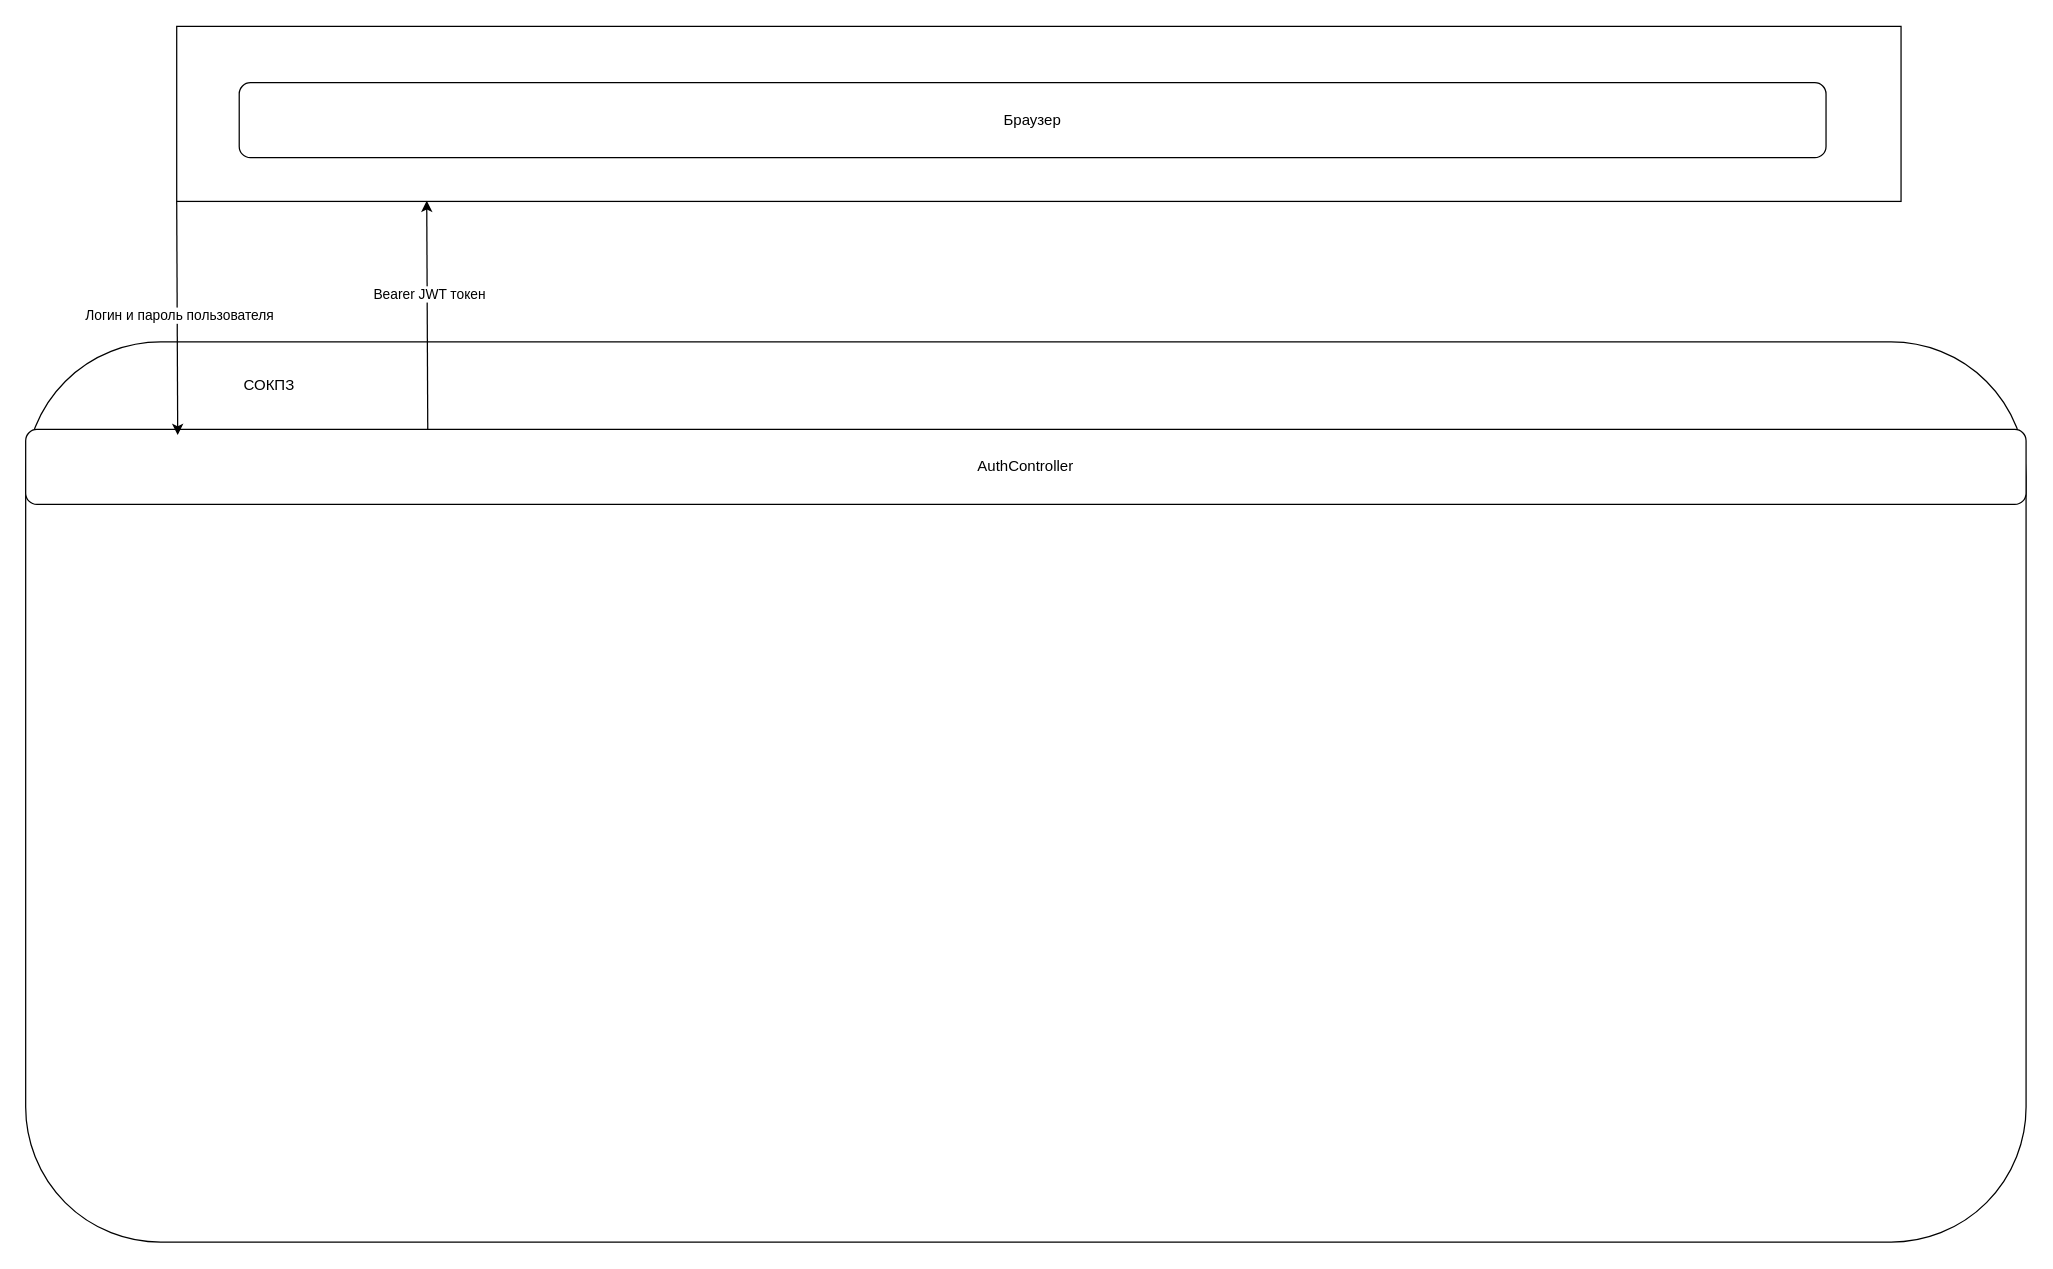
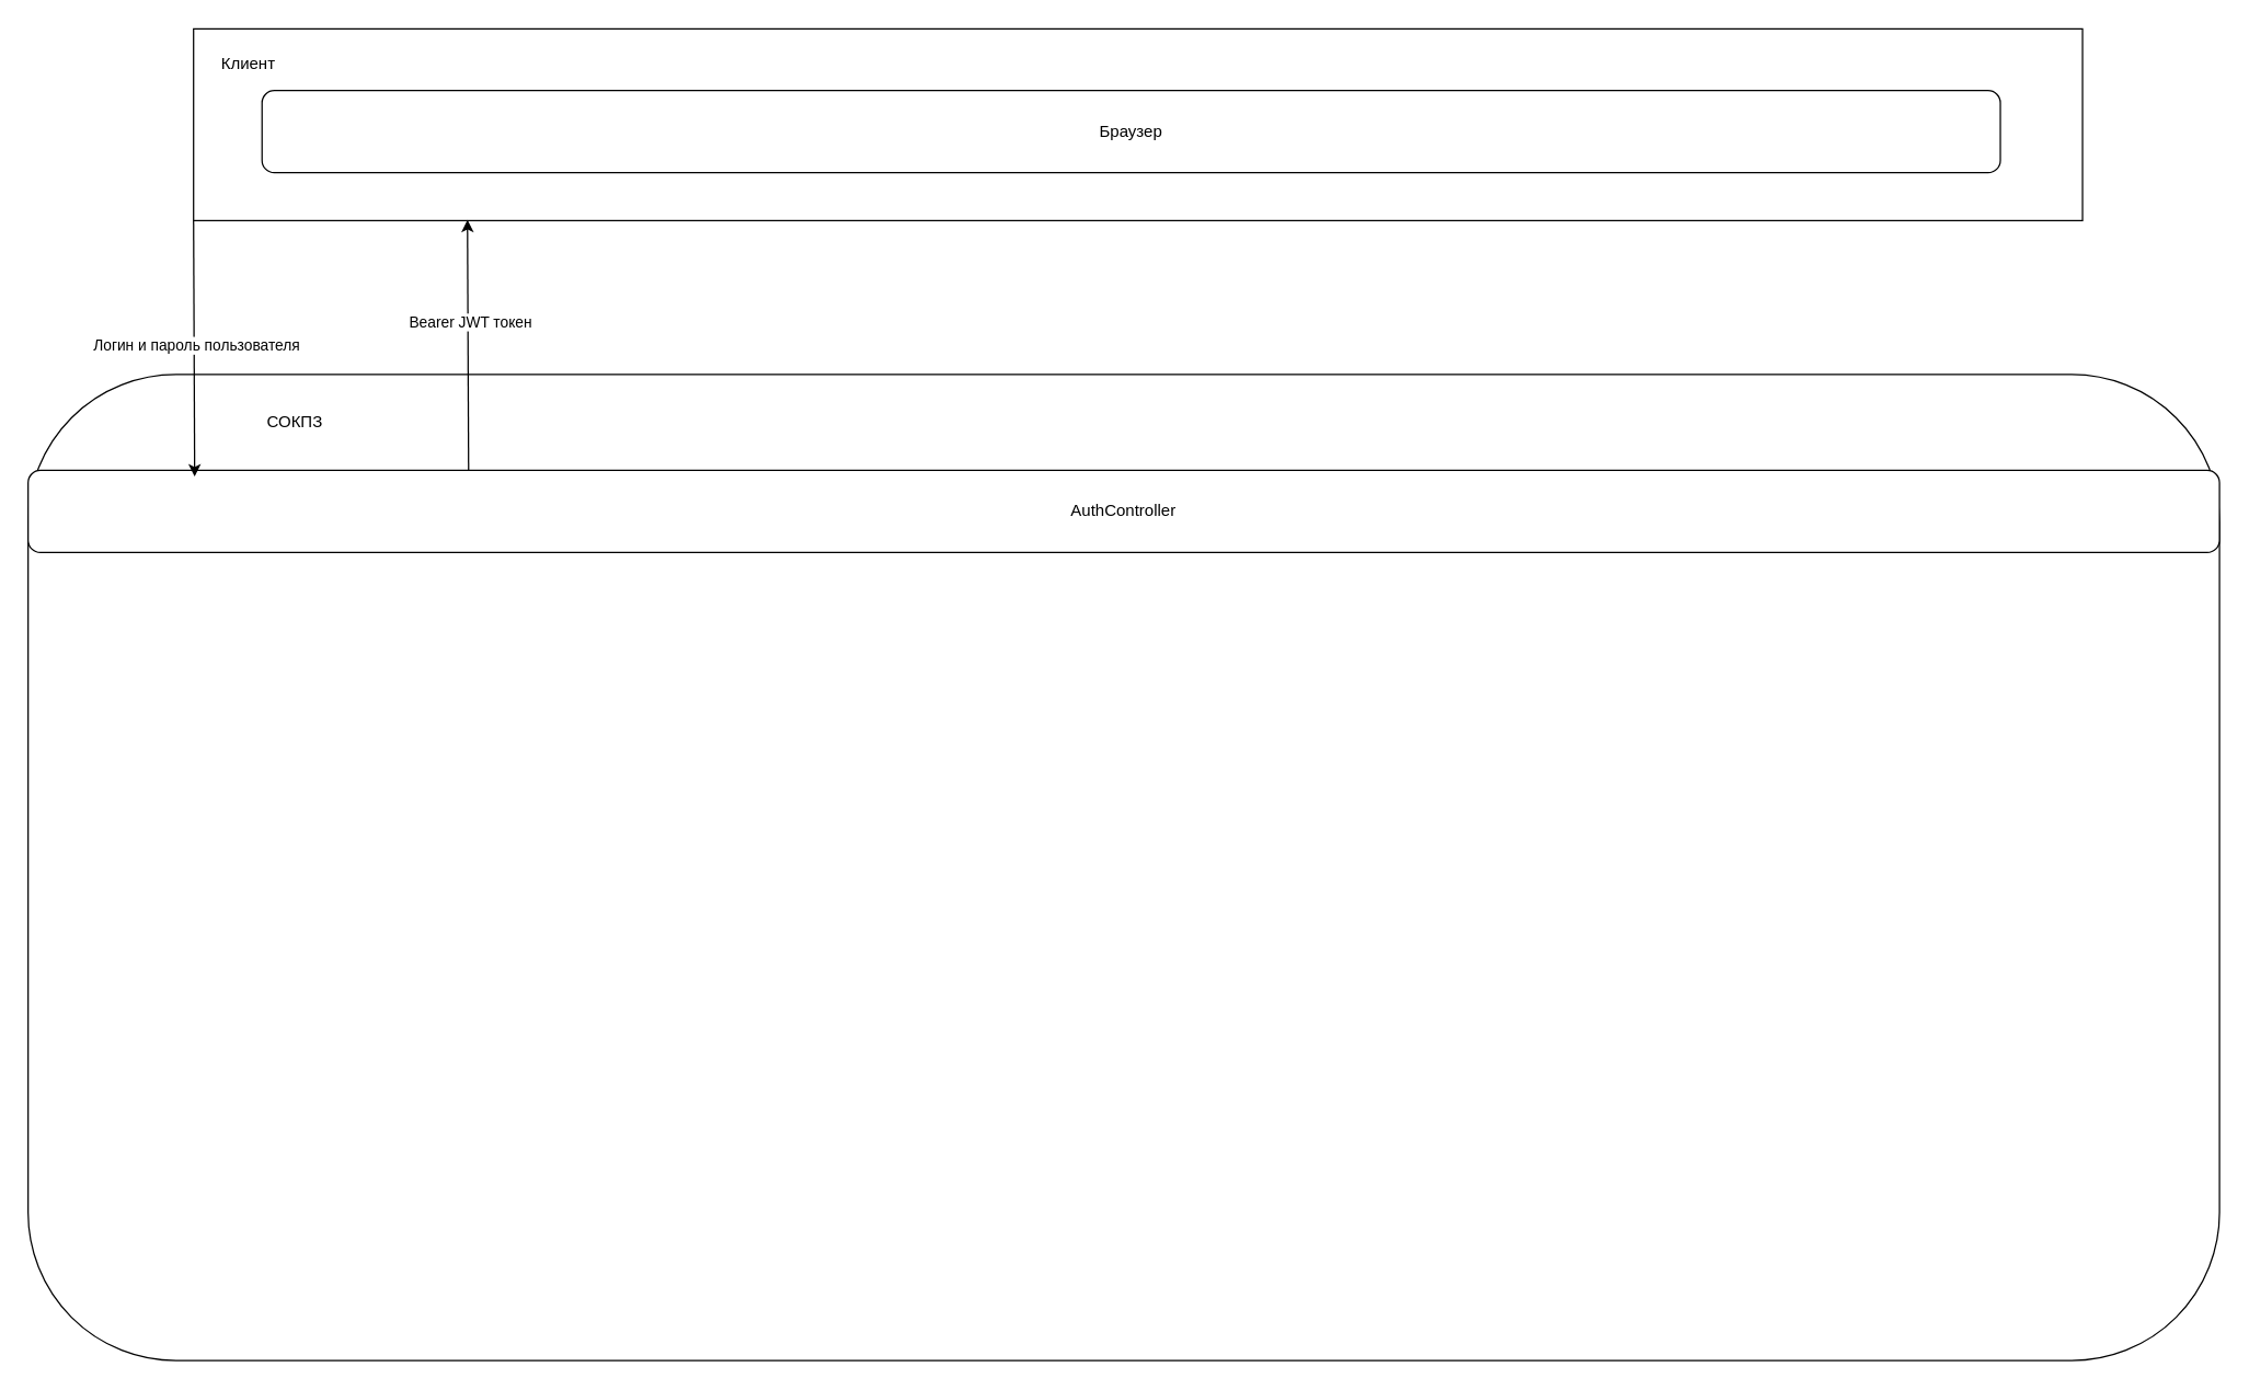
+ <mxCell id="3" value="Клиент" style="text;html=1;align=center;verticalAlign=middle;whiteSpace=wrap;rounded=0;" vertex="1" parent="1"><mxGeometry x="150.8" y="30.6" width="60" height="30" as="geometry" /></mxCell>
